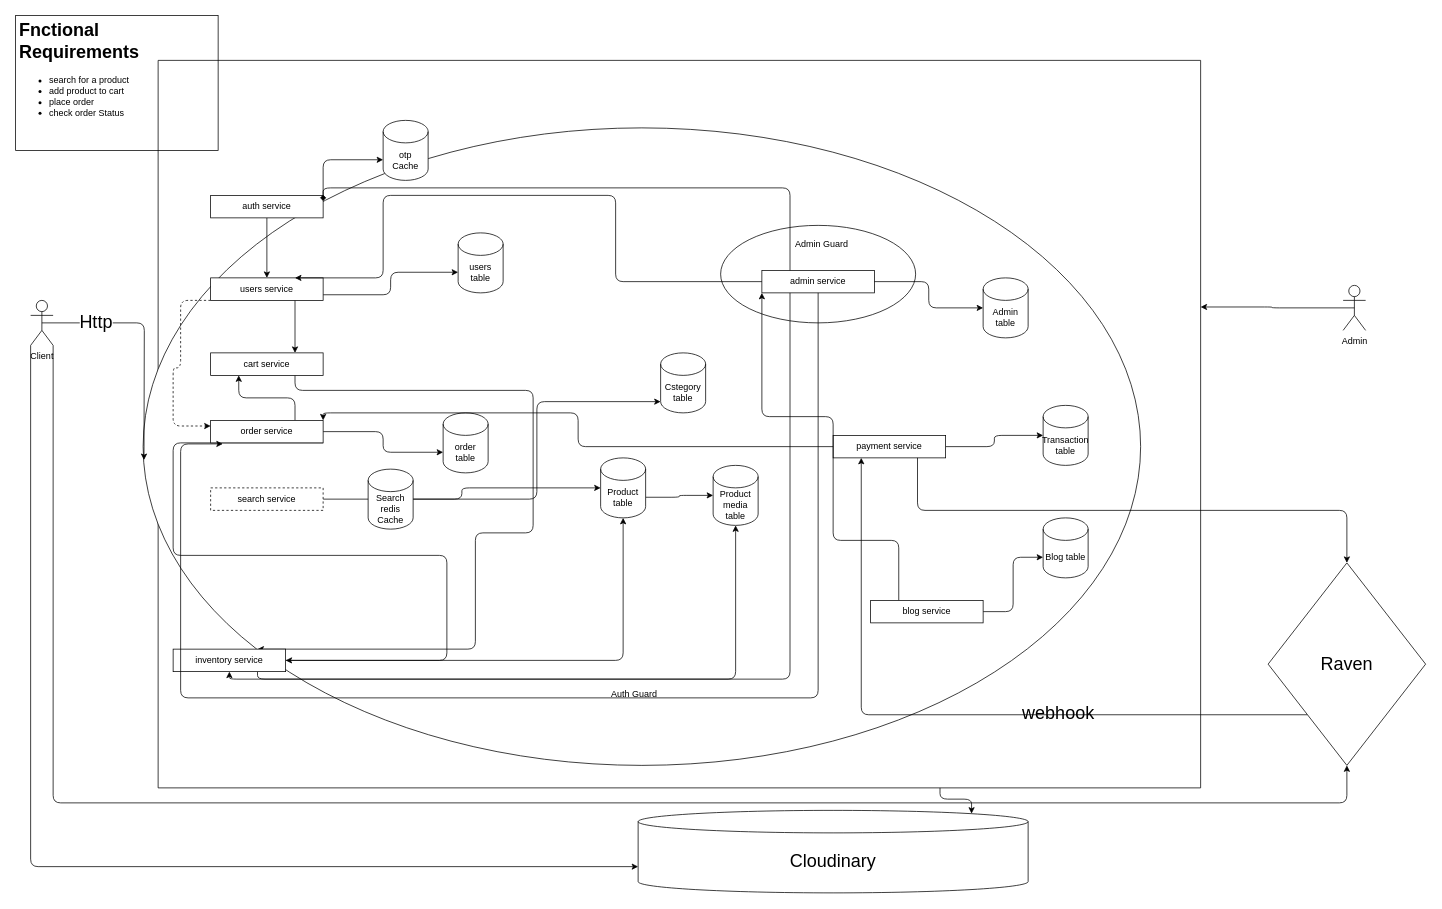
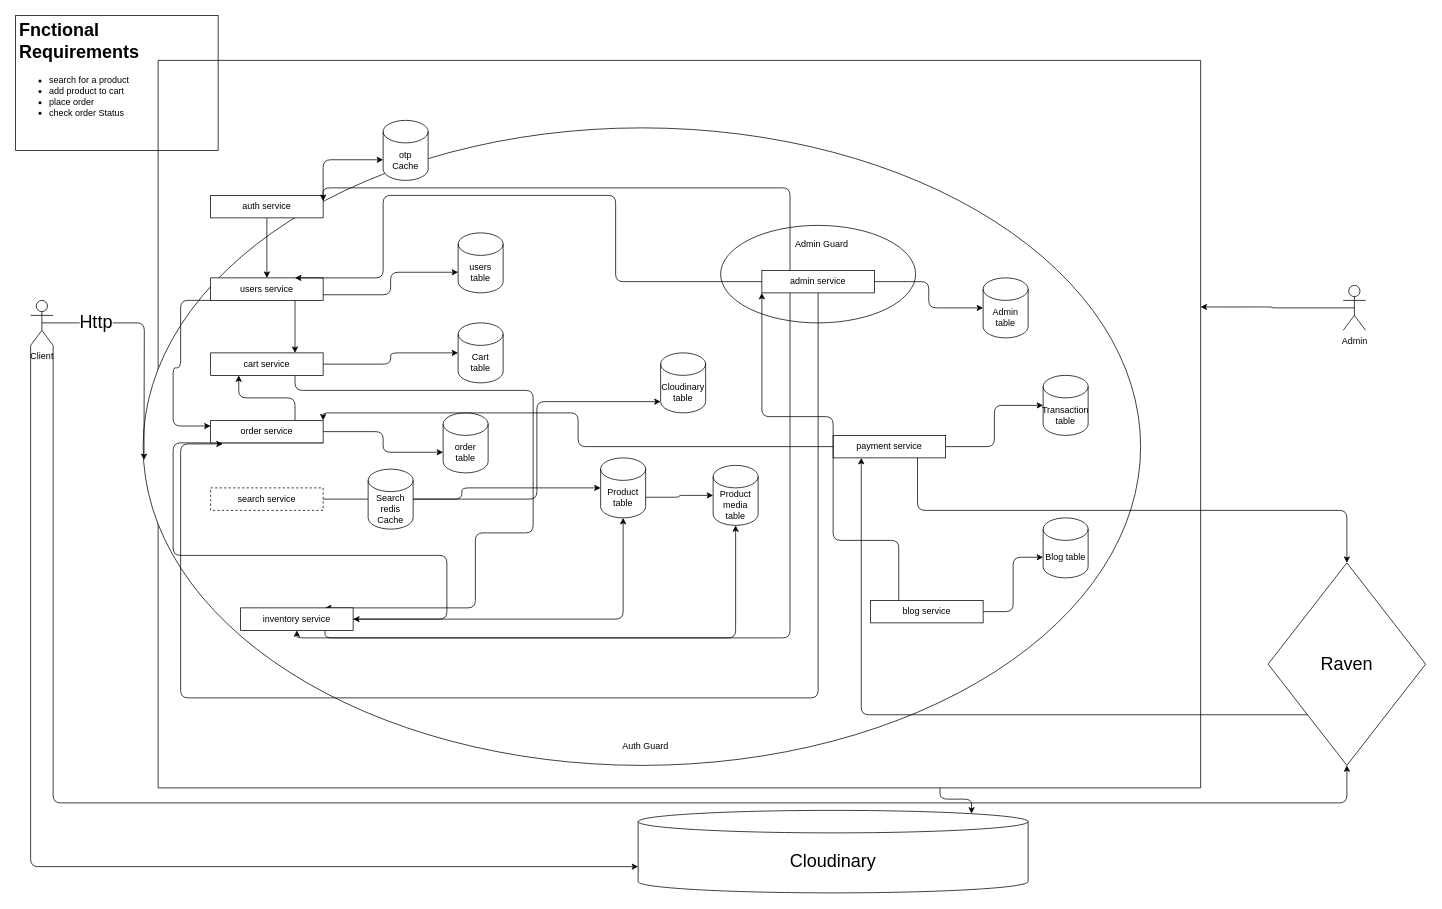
- <mxCell id="59" style="edgeStyle=orthogonalEdgeStyle;html=1;exitX=0.25;exitY=0;exitDx=0;exitDy=0;entryX=1;entryY=0.25;entryDx=0;entryDy=0;endArrow=diamond;" parent="1" source="7" target="45" edge="1"><mxGeometry relative="1" as="geometry"><Array as="points"><mxPoint x="1053" y="250" /><mxPoint x="430" y="250" /></Array></mxGeometry></mxCell>
+ <mxCell id="59" style="edgeStyle=orthogonalEdgeStyle;html=1;exitX=0.25;exitY=0;exitDx=0;exitDy=0;entryX=1;entryY=0.25;entryDx=0;entryDy=0;" parent="1" source="7" target="45" edge="1"><mxGeometry relative="1" as="geometry"><Array as="points"><mxPoint x="1053" y="250" /><mxPoint x="430" y="250" /></Array></mxGeometry></mxCell>
+ <mxCell id="39" value="Cart &lt;br&gt;table" style="shape=cylinder3;whiteSpace=wrap;html=1;boundedLbl=1;backgroundOutline=1;size=15;strokeColor=default;strokeWidth=1;" parent="1" vertex="1"><mxGeometry x="610" y="430" width="60" height="80" as="geometry" /></mxCell>
+ <mxCell id="27" style="edgeStyle=orthogonalEdgeStyle;html=1;exitX=1;exitY=0.5;exitDx=0;exitDy=0;entryX=0;entryY=0.5;entryDx=0;entryDy=0;entryPerimeter=0;" parent="1" source="29" target="39" edge="1"><mxGeometry relative="1" as="geometry" /></mxCell>
- <mxCell id="24" style="edgeStyle=orthogonalEdgeStyle;html=1;exitX=0;exitY=1;exitDx=0;exitDy=0;entryX=0;entryY=0.25;entryDx=0;entryDy=0;dashed=1;" parent="1" source="25" target="33" edge="1"><mxGeometry relative="1" as="geometry"><Array as="points"><mxPoint x="240" y="400" /><mxPoint x="240" y="490" /><mxPoint x="230" y="490" /><mxPoint x="230" y="567" /></Array></mxGeometry></mxCell>
+ <mxCell id="24" style="edgeStyle=orthogonalEdgeStyle;html=1;exitX=0;exitY=1;exitDx=0;exitDy=0;entryX=0;entryY=0.25;entryDx=0;entryDy=0;" parent="1" source="25" target="33" edge="1"><mxGeometry relative="1" as="geometry"><Array as="points"><mxPoint x="240" y="400" /><mxPoint x="240" y="490" /><mxPoint x="230" y="490" /><mxPoint x="230" y="567" /></Array></mxGeometry></mxCell>
- <mxCell id="54" value="Cstegory table" style="shape=cylinder3;whiteSpace=wrap;html=1;boundedLbl=1;backgroundOutline=1;size=15;strokeColor=default;strokeWidth=1;" parent="1" vertex="1"><mxGeometry x="880" y="470" width="60" height="80" as="geometry" /></mxCell>
+ <mxCell id="54" value="Cloudinary table" style="shape=cylinder3;whiteSpace=wrap;html=1;boundedLbl=1;backgroundOutline=1;size=15;strokeColor=default;strokeWidth=1;" parent="1" vertex="1"><mxGeometry x="880" y="470" width="60" height="80" as="geometry" /></mxCell>
- <mxCell id="14" value="Transaction table" style="shape=cylinder3;whiteSpace=wrap;html=1;boundedLbl=1;backgroundOutline=1;size=15;strokeColor=default;strokeWidth=1;" parent="3" vertex="1"><mxGeometry x="1180" y="460" width="60" height="80" as="geometry" /></mxCell>
+ <mxCell id="14" value="Transaction table" style="shape=cylinder3;whiteSpace=wrap;html=1;boundedLbl=1;backgroundOutline=1;size=15;strokeColor=default;strokeWidth=1;" parent="3" vertex="1"><mxGeometry x="1180" y="420" width="60" height="80" as="geometry" /></mxCell>
- <mxCell id="36" value="inventory service" style="rounded=0;whiteSpace=wrap;html=1;strokeColor=default;strokeWidth=1;" parent="1" vertex="1"><mxGeometry x="230" y="865" width="150" height="30" as="geometry" /></mxCell>
+ <mxCell id="36" value="inventory service" style="rounded=0;whiteSpace=wrap;html=1;strokeColor=default;strokeWidth=1;" parent="1" vertex="1"><mxGeometry x="320" y="810" width="150" height="30" as="geometry" /></mxCell>
- <mxCell id="9" value="Auth Guard" style="text;html=1;strokeColor=none;fillColor=none;align=center;verticalAlign=middle;whiteSpace=wrap;rounded=0;strokeWidth=1;" parent="3" vertex="1"><mxGeometry x="415" y="830" width="440" height="30" as="geometry" /></mxCell>
+ <mxCell id="9" value="Auth Guard" style="text;html=1;strokeColor=none;fillColor=none;align=center;verticalAlign=middle;whiteSpace=wrap;rounded=0;strokeWidth=1;" parent="3" vertex="1"><mxGeometry x="430" y="900" width="440" height="30" as="geometry" /></mxCell>
- <mxCell id="15" value="webhook" style="text;html=1;align=center;verticalAlign=middle;resizable=0;points=[];autosize=1;strokeColor=none;fillColor=none;fontSize=24;strokeWidth=1;" parent="3" vertex="1"><mxGeometry x="1140" y="850" width="120" height="40" as="geometry" /></mxCell>
